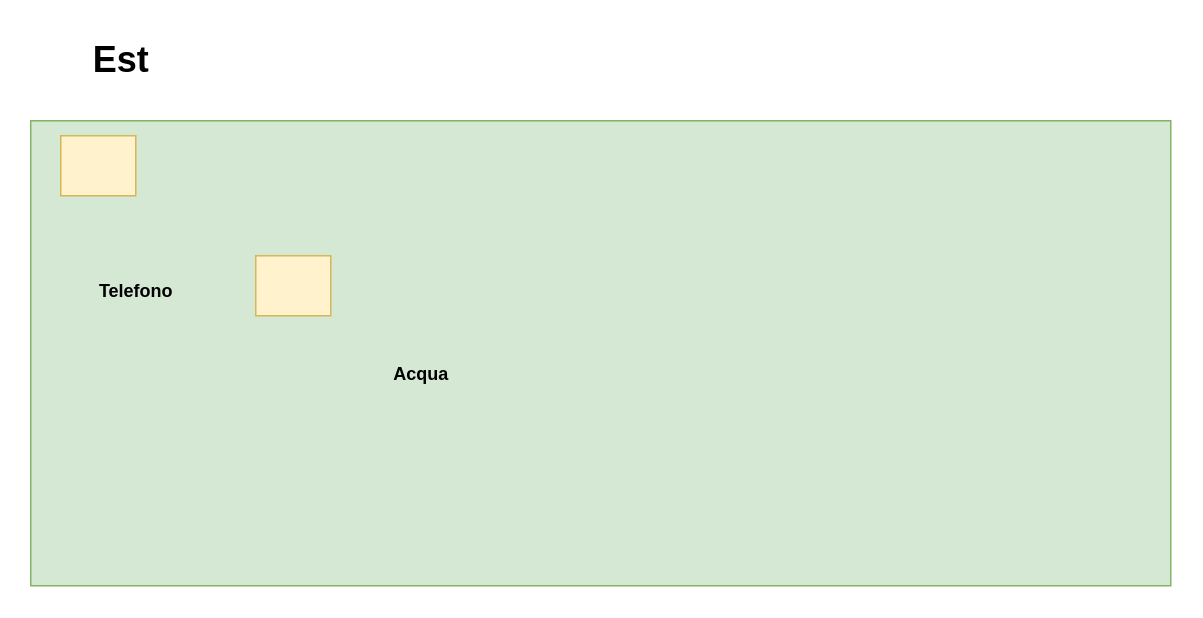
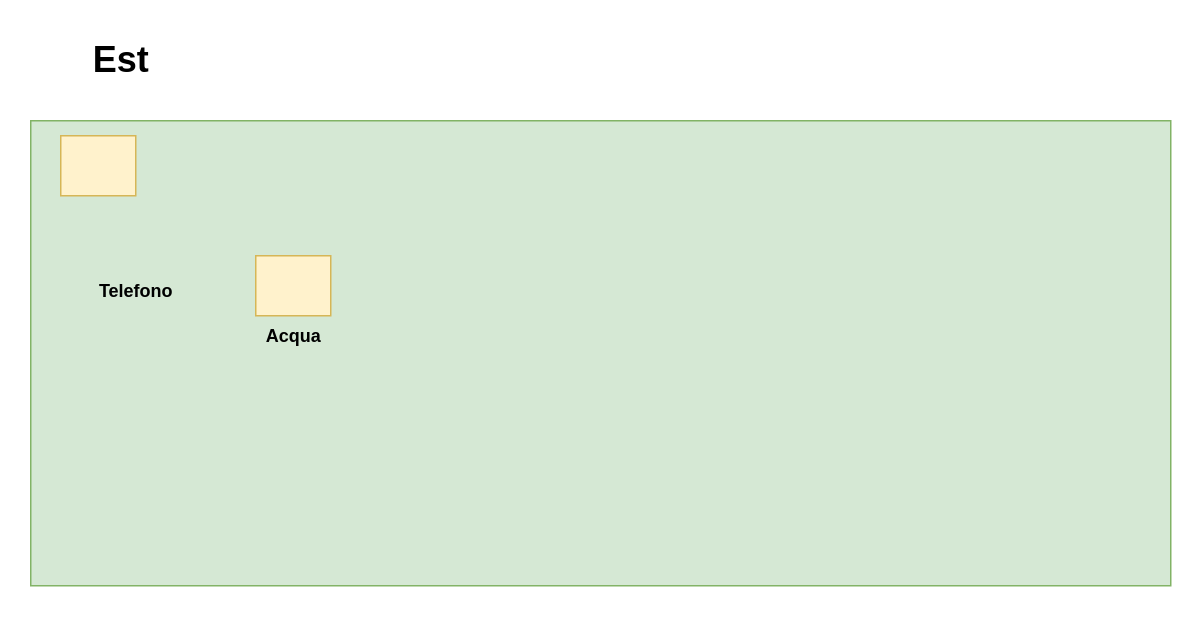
- <mxCell id="7" value="&lt;font style=&quot;font-size: 12px;&quot;&gt;Acqua&lt;br&gt;&lt;/font&gt;" style="text;strokeColor=none;fillColor=none;html=1;fontSize=24;fontStyle=1;verticalAlign=middle;align=center;" parent="1" vertex="1"><mxGeometry x="242.5" y="235" width="75" height="20" as="geometry" /></mxCell>
+ <mxCell id="7" value="&lt;font style=&quot;font-size: 12px;&quot;&gt;Acqua&lt;br&gt;&lt;/font&gt;" style="text;strokeColor=none;fillColor=none;html=1;fontSize=24;fontStyle=1;verticalAlign=middle;align=center;" parent="1" vertex="1"><mxGeometry x="157.5" y="210" width="75" height="20" as="geometry" /></mxCell>
